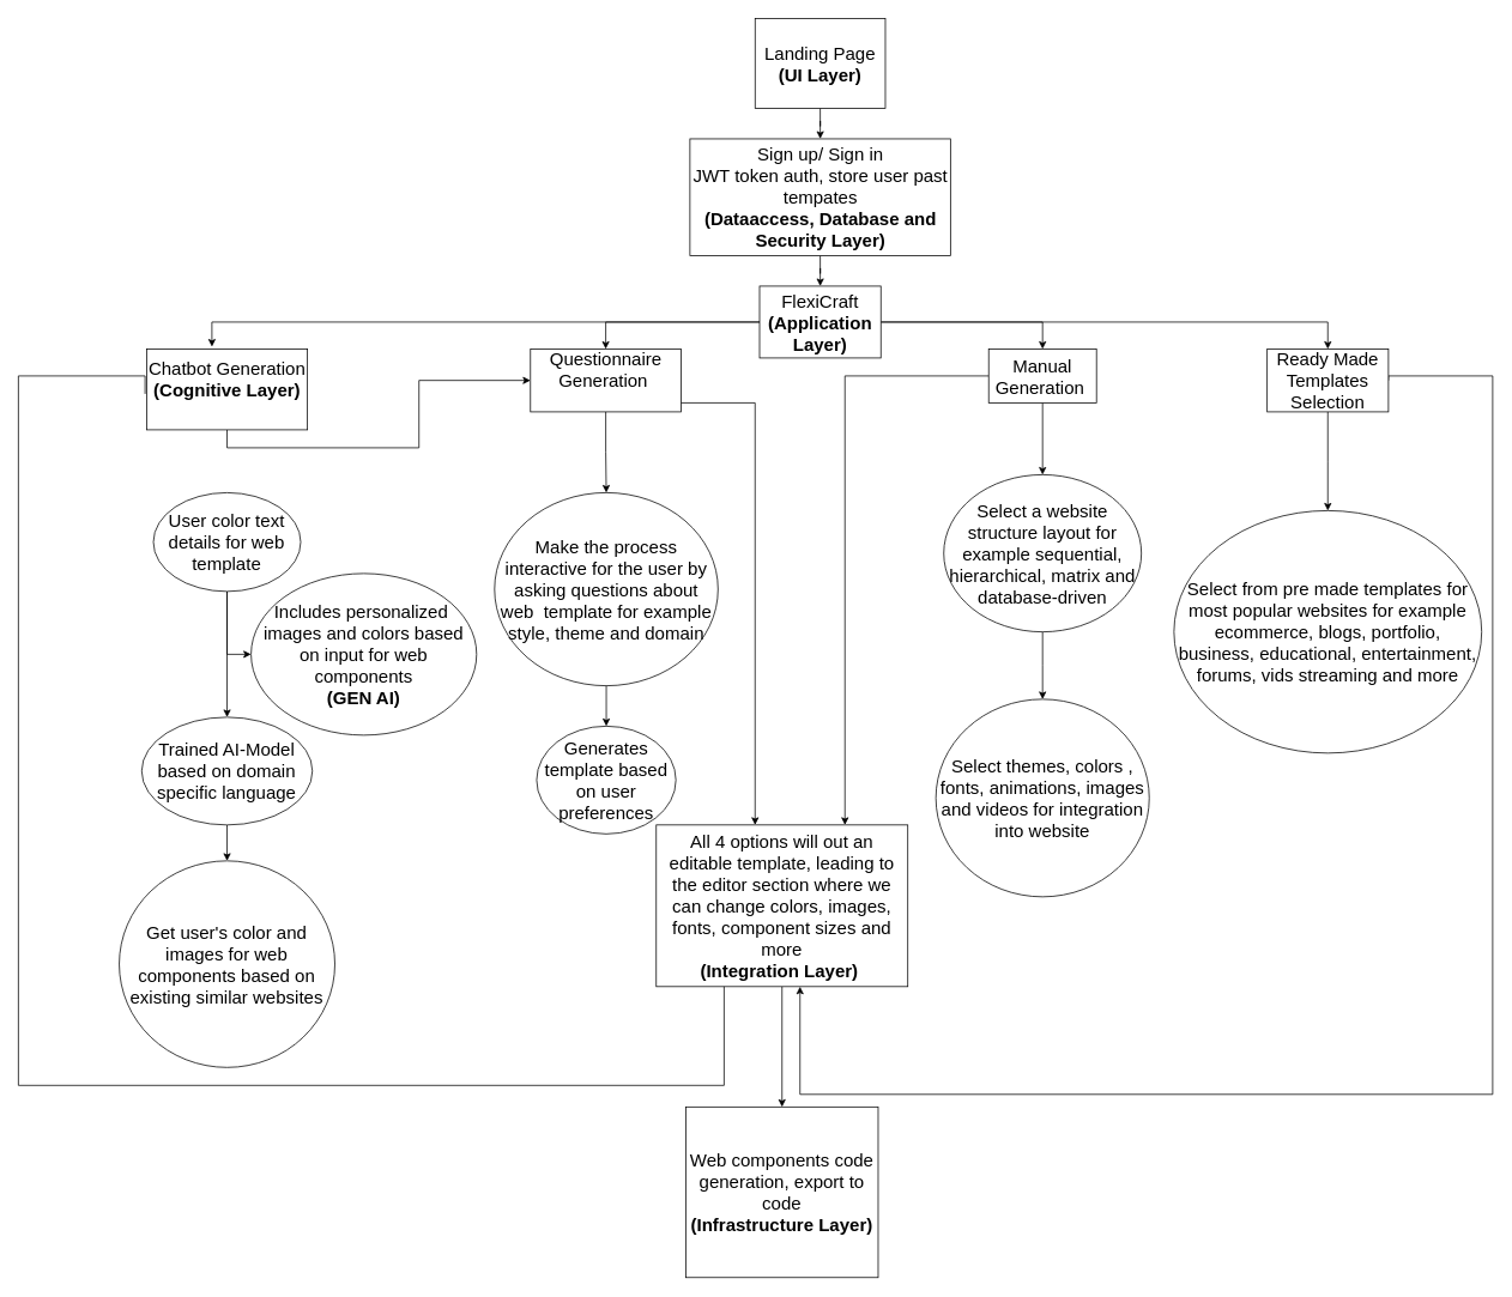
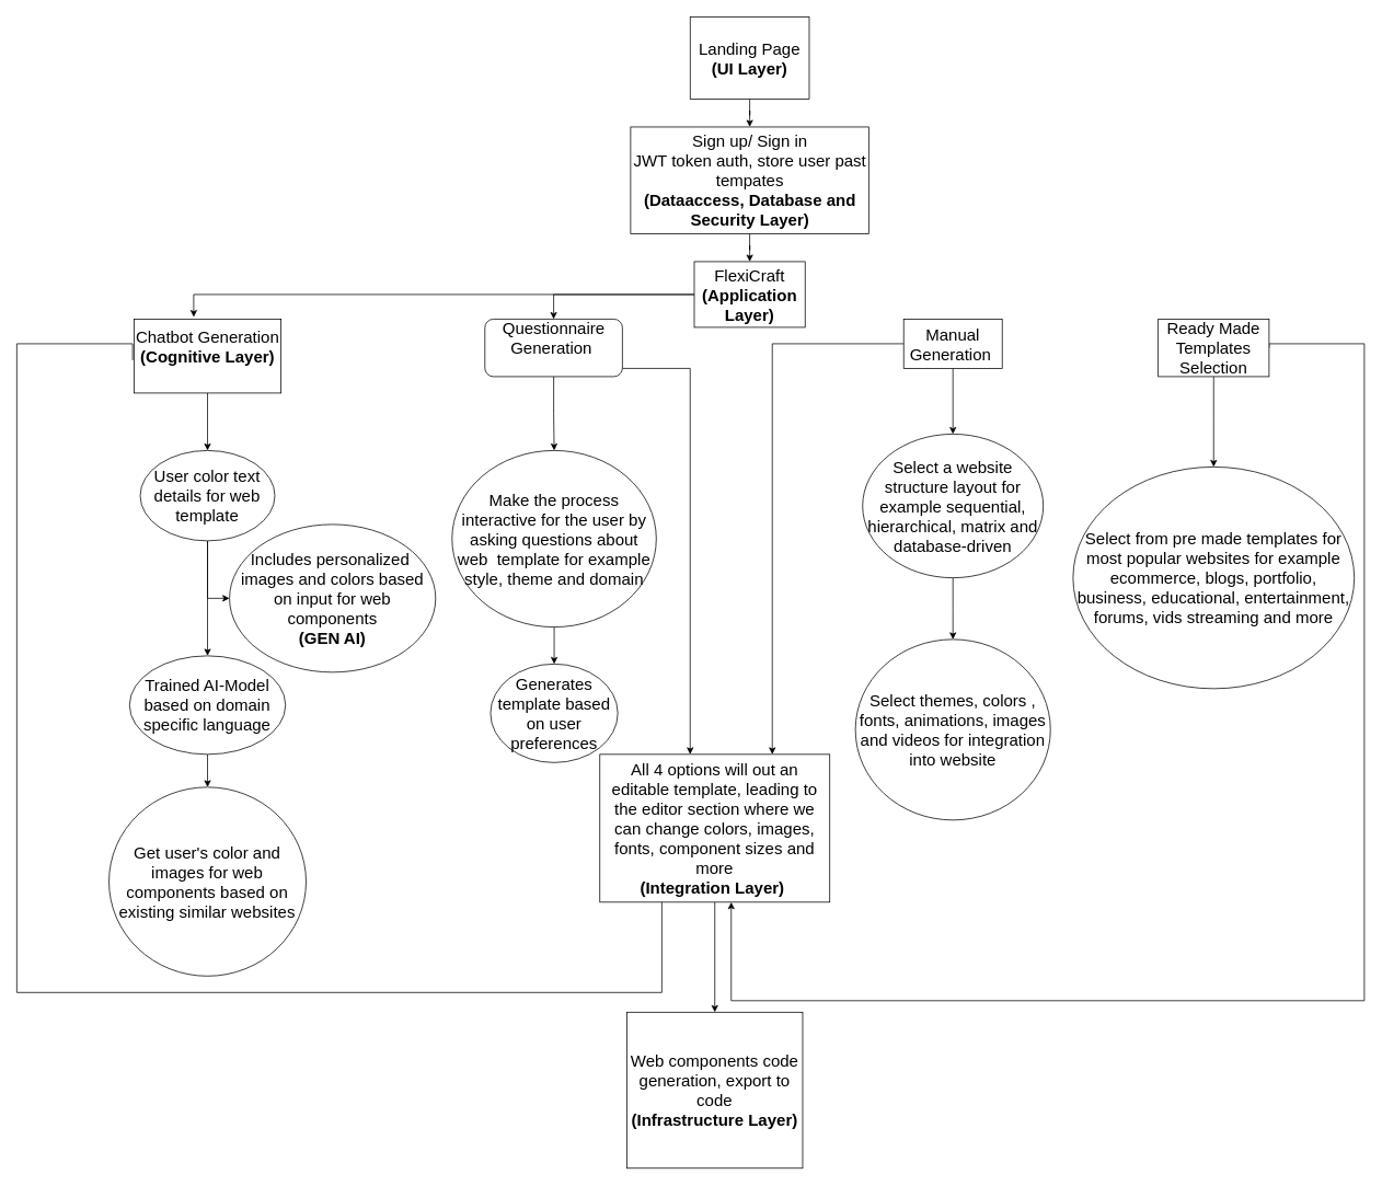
- <mxCell id="16" style="edgeStyle=orthogonalEdgeStyle;rounded=0;orthogonalLoop=1;jettySize=auto;html=1;entryX=0.5;entryY=0;entryDx=0;entryDy=0;fontSize=20;" parent="1" source="17" target="7" edge="1"><mxGeometry relative="1" as="geometry"><mxPoint x="1740" y="408" as="targetPoint" /></mxGeometry></mxCell>
- <mxCell id="15" style="edgeStyle=orthogonalEdgeStyle;rounded=0;orthogonalLoop=1;jettySize=auto;html=1;entryX=0.5;entryY=0;entryDx=0;entryDy=0;fontSize=20;" parent="1" source="17" target="10" edge="1"><mxGeometry relative="1" as="geometry" /></mxCell>
- <mxCell id="2" style="edgeStyle=orthogonalEdgeStyle;rounded=0;orthogonalLoop=1;jettySize=auto;html=1;exitX=0.5;exitY=1;exitDx=0;exitDy=0;fontSize=20;" parent="1" source="4" target="13" edge="1"><mxGeometry relative="1" as="geometry" /></mxCell>
+ <mxCell id="2" style="edgeStyle=orthogonalEdgeStyle;rounded=0;orthogonalLoop=1;jettySize=auto;html=1;exitX=0.5;exitY=1;exitDx=0;exitDy=0;entryX=0.5;entryY=0;entryDx=0;entryDy=0;fontSize=20;" parent="1" source="4" target="24" edge="1"><mxGeometry relative="1" as="geometry" /></mxCell>
- <mxCell id="13" value="Questionnaire Generation&amp;nbsp;&lt;div style=&quot;font-size: 20px;&quot;&gt;&lt;br style=&quot;font-size: 20px;&quot;&gt;&lt;/div&gt;" style="rounded=0;whiteSpace=wrap;html=1;fontSize=20;" parent="1" vertex="1"><mxGeometry x="590" y="388" width="167.5" height="70" as="geometry" /></mxCell>
+ <mxCell id="13" value="Questionnaire Generation&amp;nbsp;&lt;div style=&quot;font-size: 20px;&quot;&gt;&lt;br style=&quot;font-size: 20px;&quot;&gt;&lt;/div&gt;" style="whiteSpace=wrap;html=1;fontSize=20;rounded=1;" parent="1" vertex="1"><mxGeometry x="590" y="388" width="167.5" height="70" as="geometry" /></mxCell>
